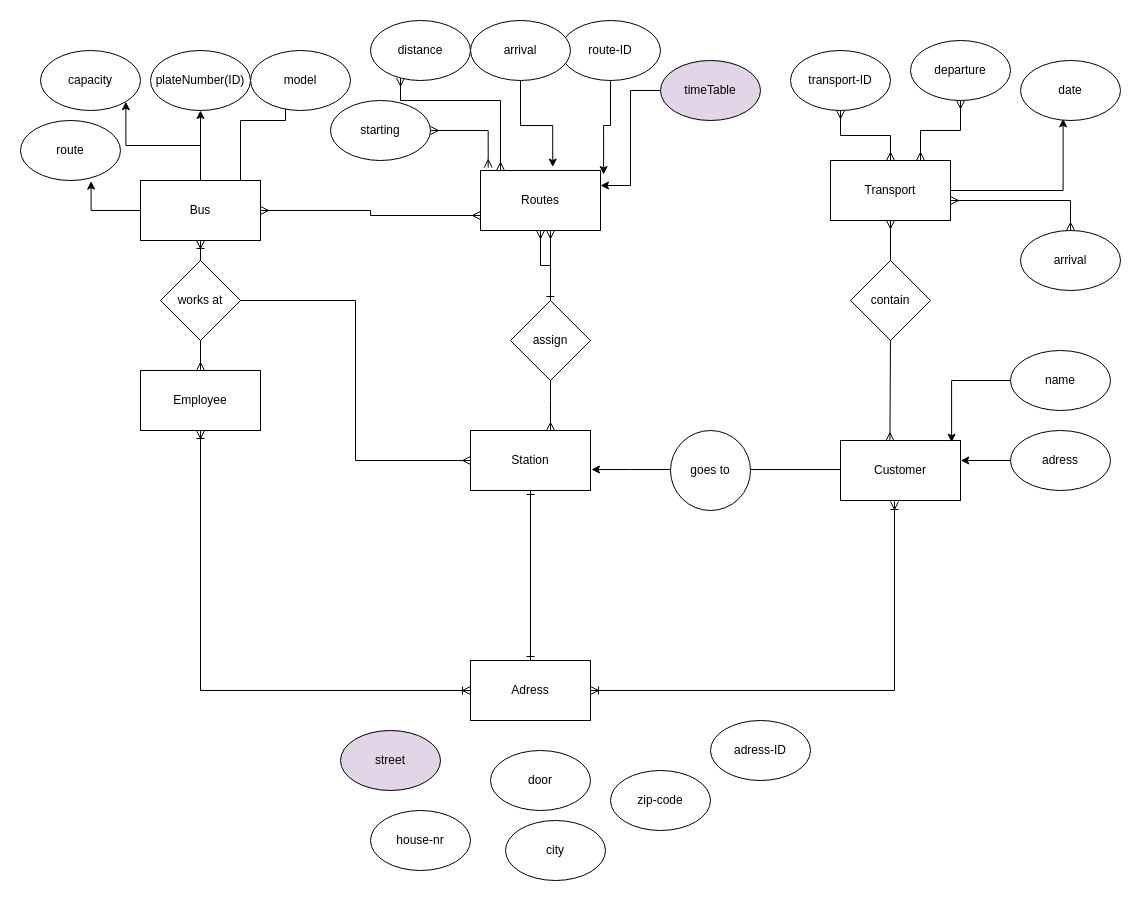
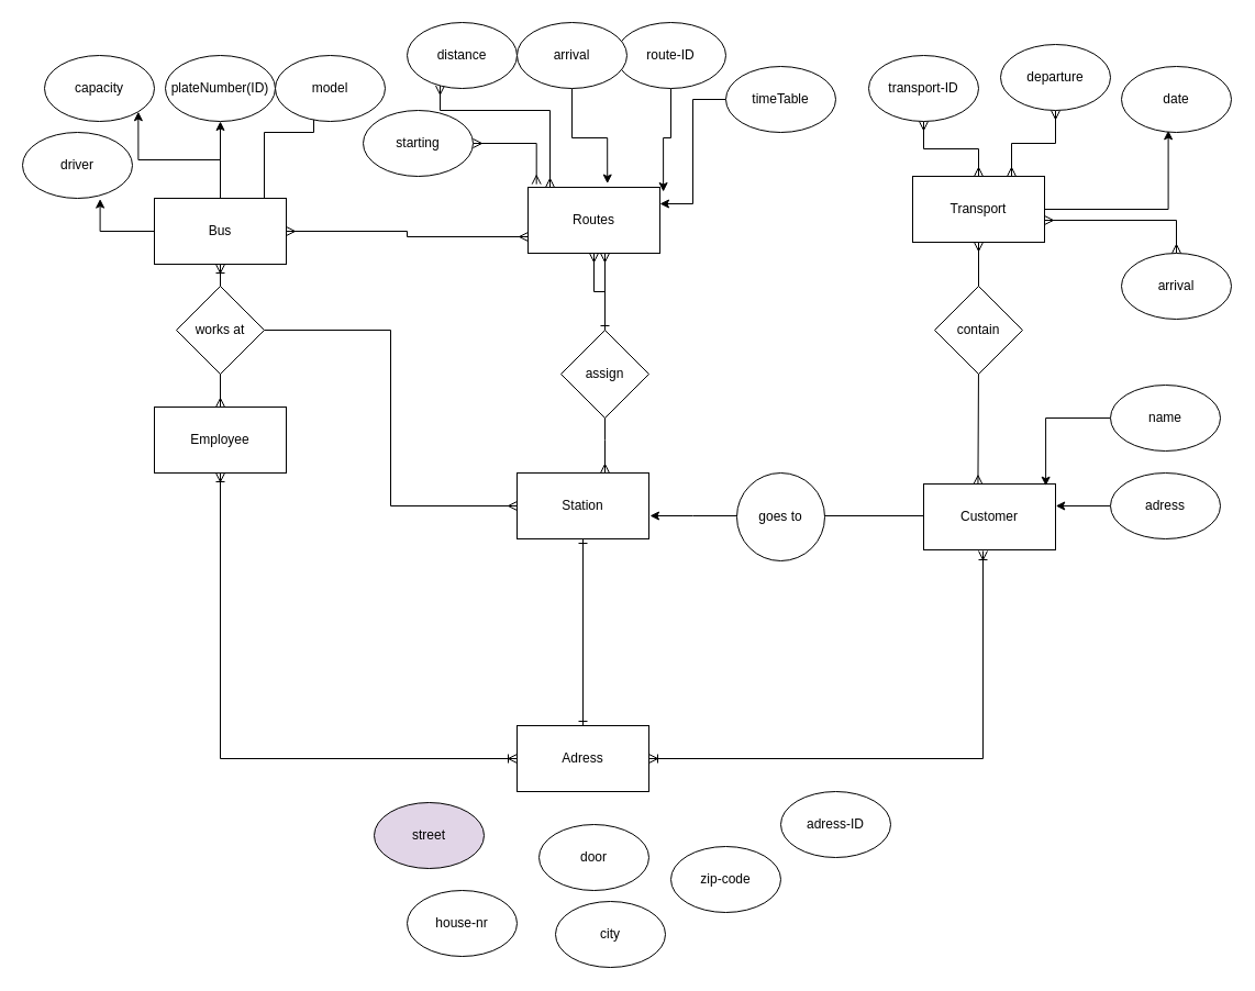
- <mxCell id="45" value="timeTable" style="ellipse;whiteSpace=wrap;html=1;fillColor=#e1d5e7;" vertex="1" parent="1"><mxGeometry x="660" y="60" width="100" height="60" as="geometry" /></mxCell>
+ <mxCell id="45" value="timeTable" style="ellipse;whiteSpace=wrap;html=1;" vertex="1" parent="1"><mxGeometry x="660" y="60" width="100" height="60" as="geometry" /></mxCell>
- <mxCell id="37" value="route" style="ellipse;whiteSpace=wrap;html=1;" vertex="1" parent="1"><mxGeometry y="120" width="100" height="60" as="geometry" x="20" /></mxCell>
+ <mxCell id="37" value="driver" style="ellipse;whiteSpace=wrap;html=1;" vertex="1" parent="1"><mxGeometry y="120" width="100" height="60" as="geometry" x="20" /></mxCell>
